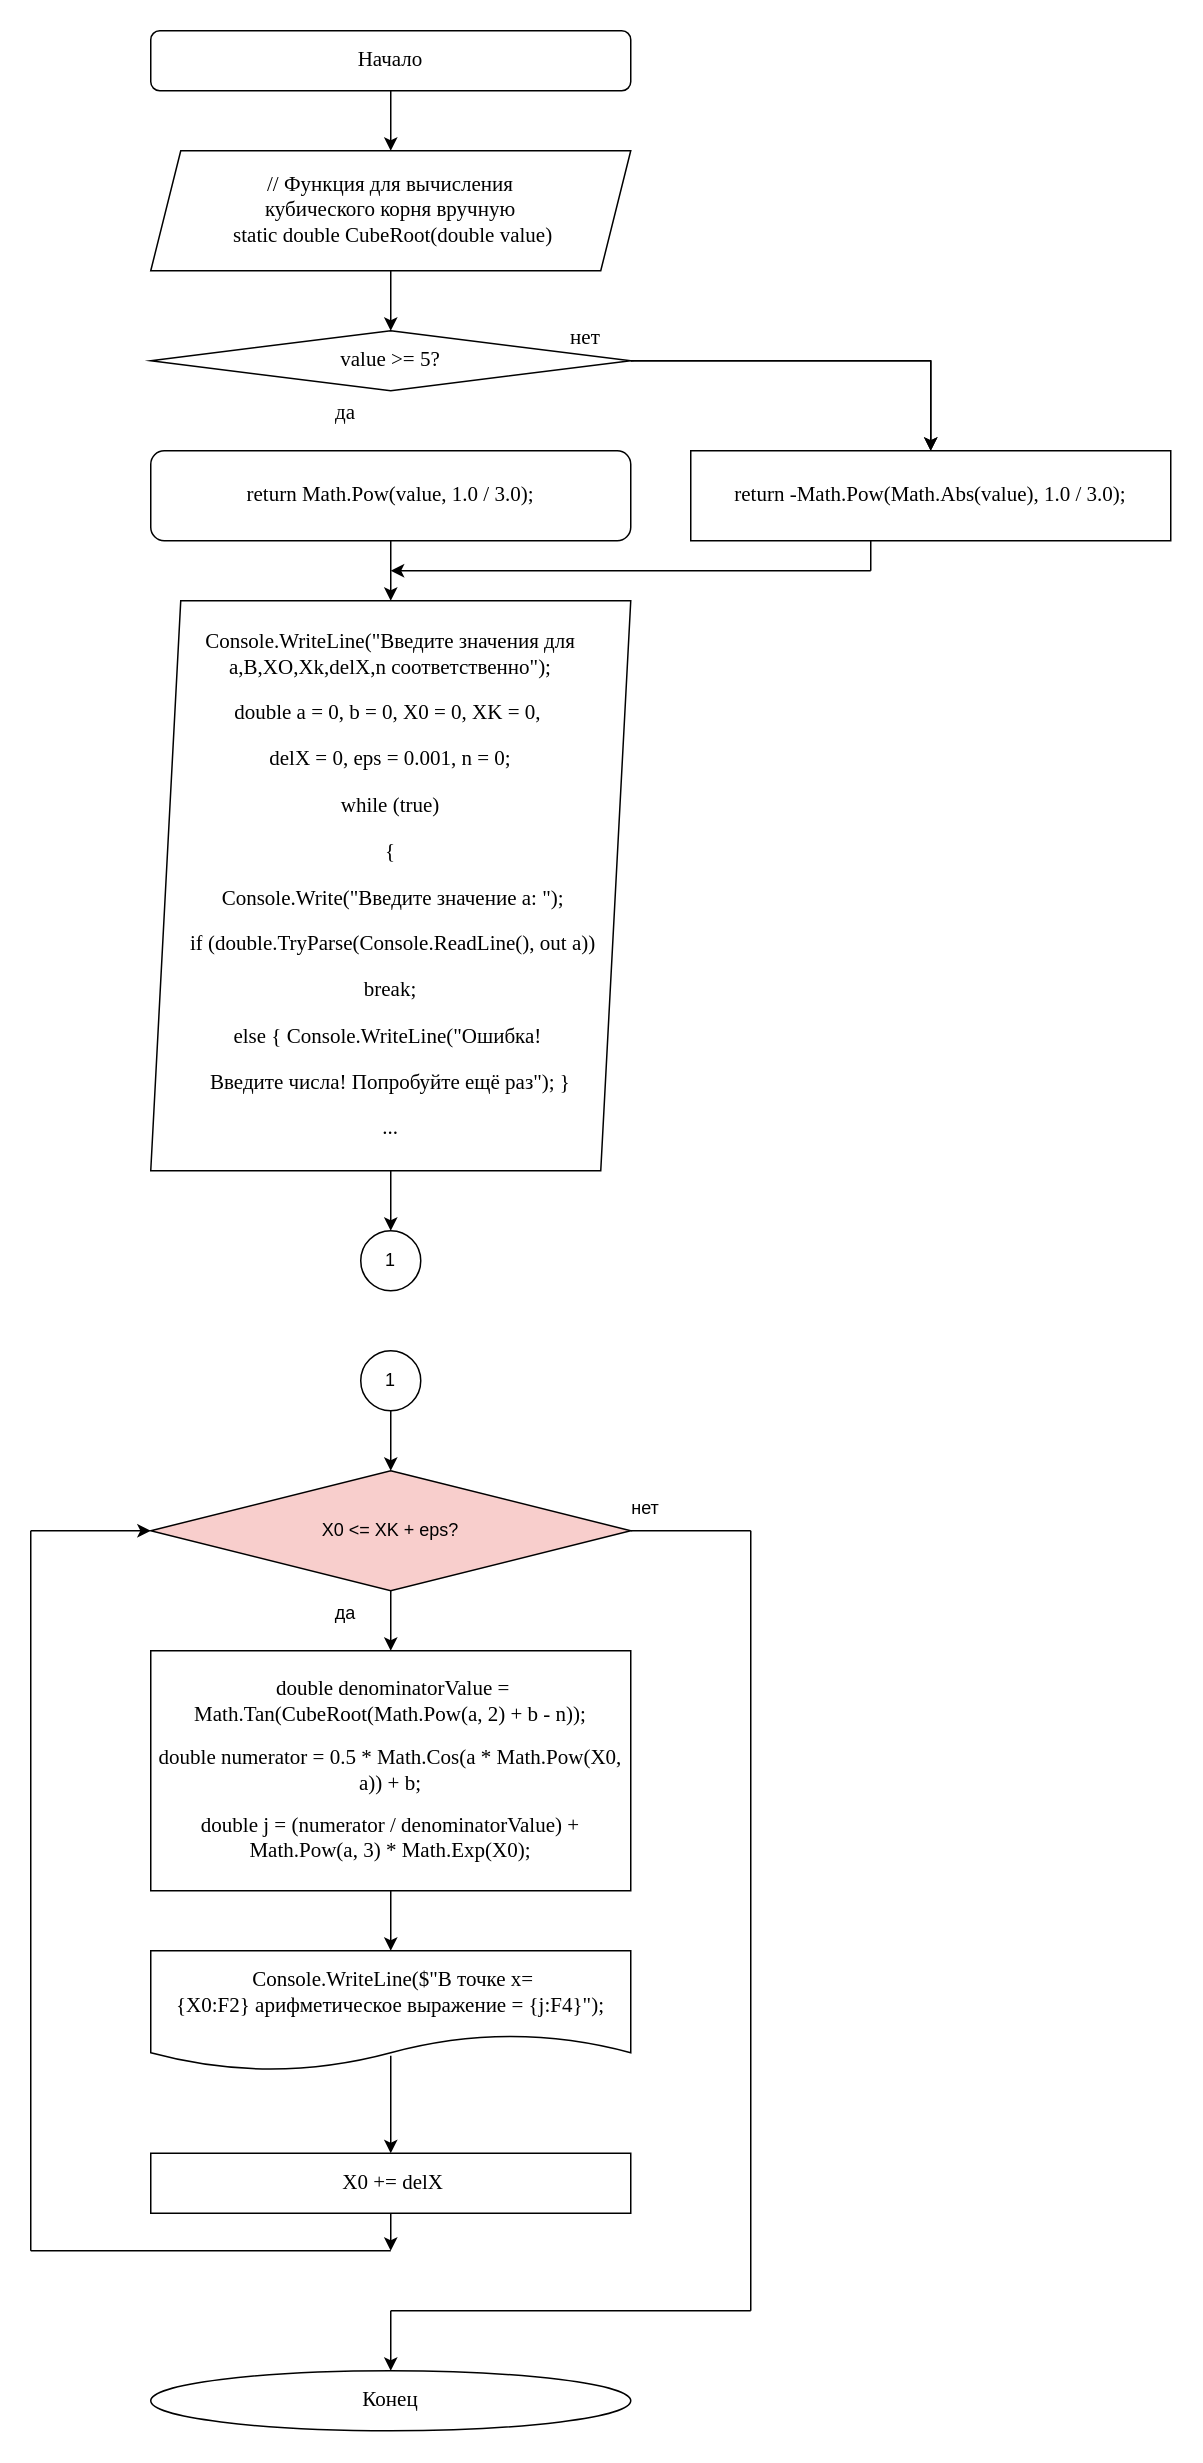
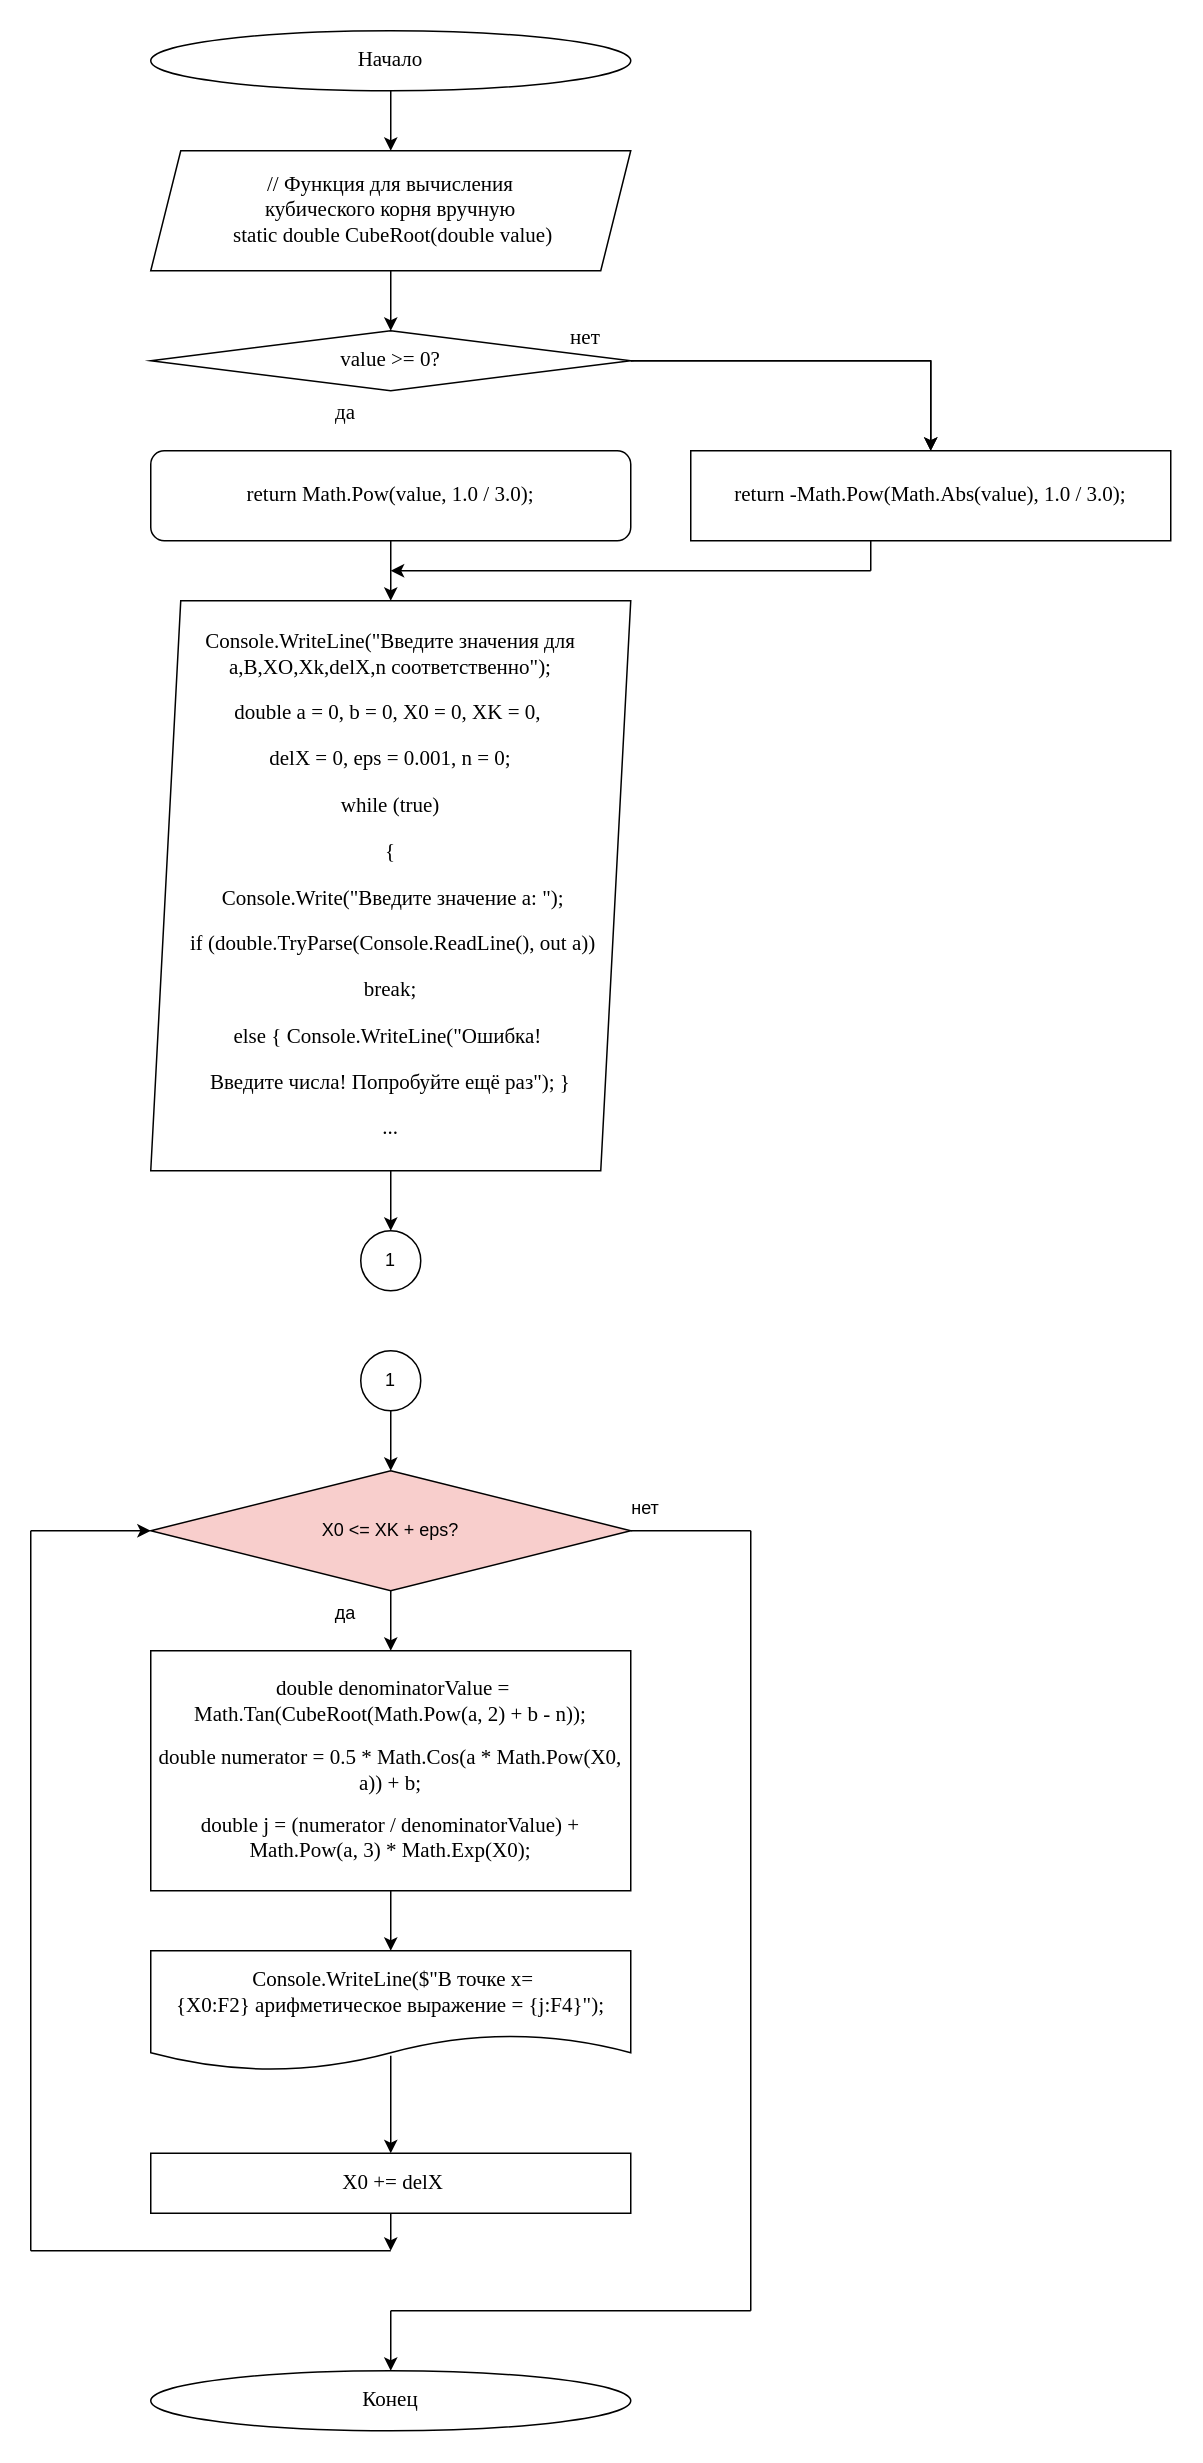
- <mxCell id="3" value="Начало" style="whiteSpace=wrap;html=1;fontFamily=Times New Roman;fontSize=14;rounded=1;" vertex="1" parent="1"><mxGeometry x="100" y="20" width="320" height="40" as="geometry" /></mxCell>
+ <mxCell id="3" value="Начало" style="ellipse;whiteSpace=wrap;html=1;fontFamily=Times New Roman;fontSize=14;" vertex="1" parent="1"><mxGeometry x="100" y="20" width="320" height="40" as="geometry" /></mxCell>
- <mxCell id="7" value="value &amp;gt;= 5?" style="rhombus;whiteSpace=wrap;html=1;fontFamily=Times New Roman;fontSize=14;" vertex="1" parent="1"><mxGeometry x="100" y="220" width="320" height="40" as="geometry" /></mxCell>
+ <mxCell id="7" value="value &amp;gt;= 0?" style="rhombus;whiteSpace=wrap;html=1;fontFamily=Times New Roman;fontSize=14;" vertex="1" parent="1"><mxGeometry x="100" y="220" width="320" height="40" as="geometry" /></mxCell>
